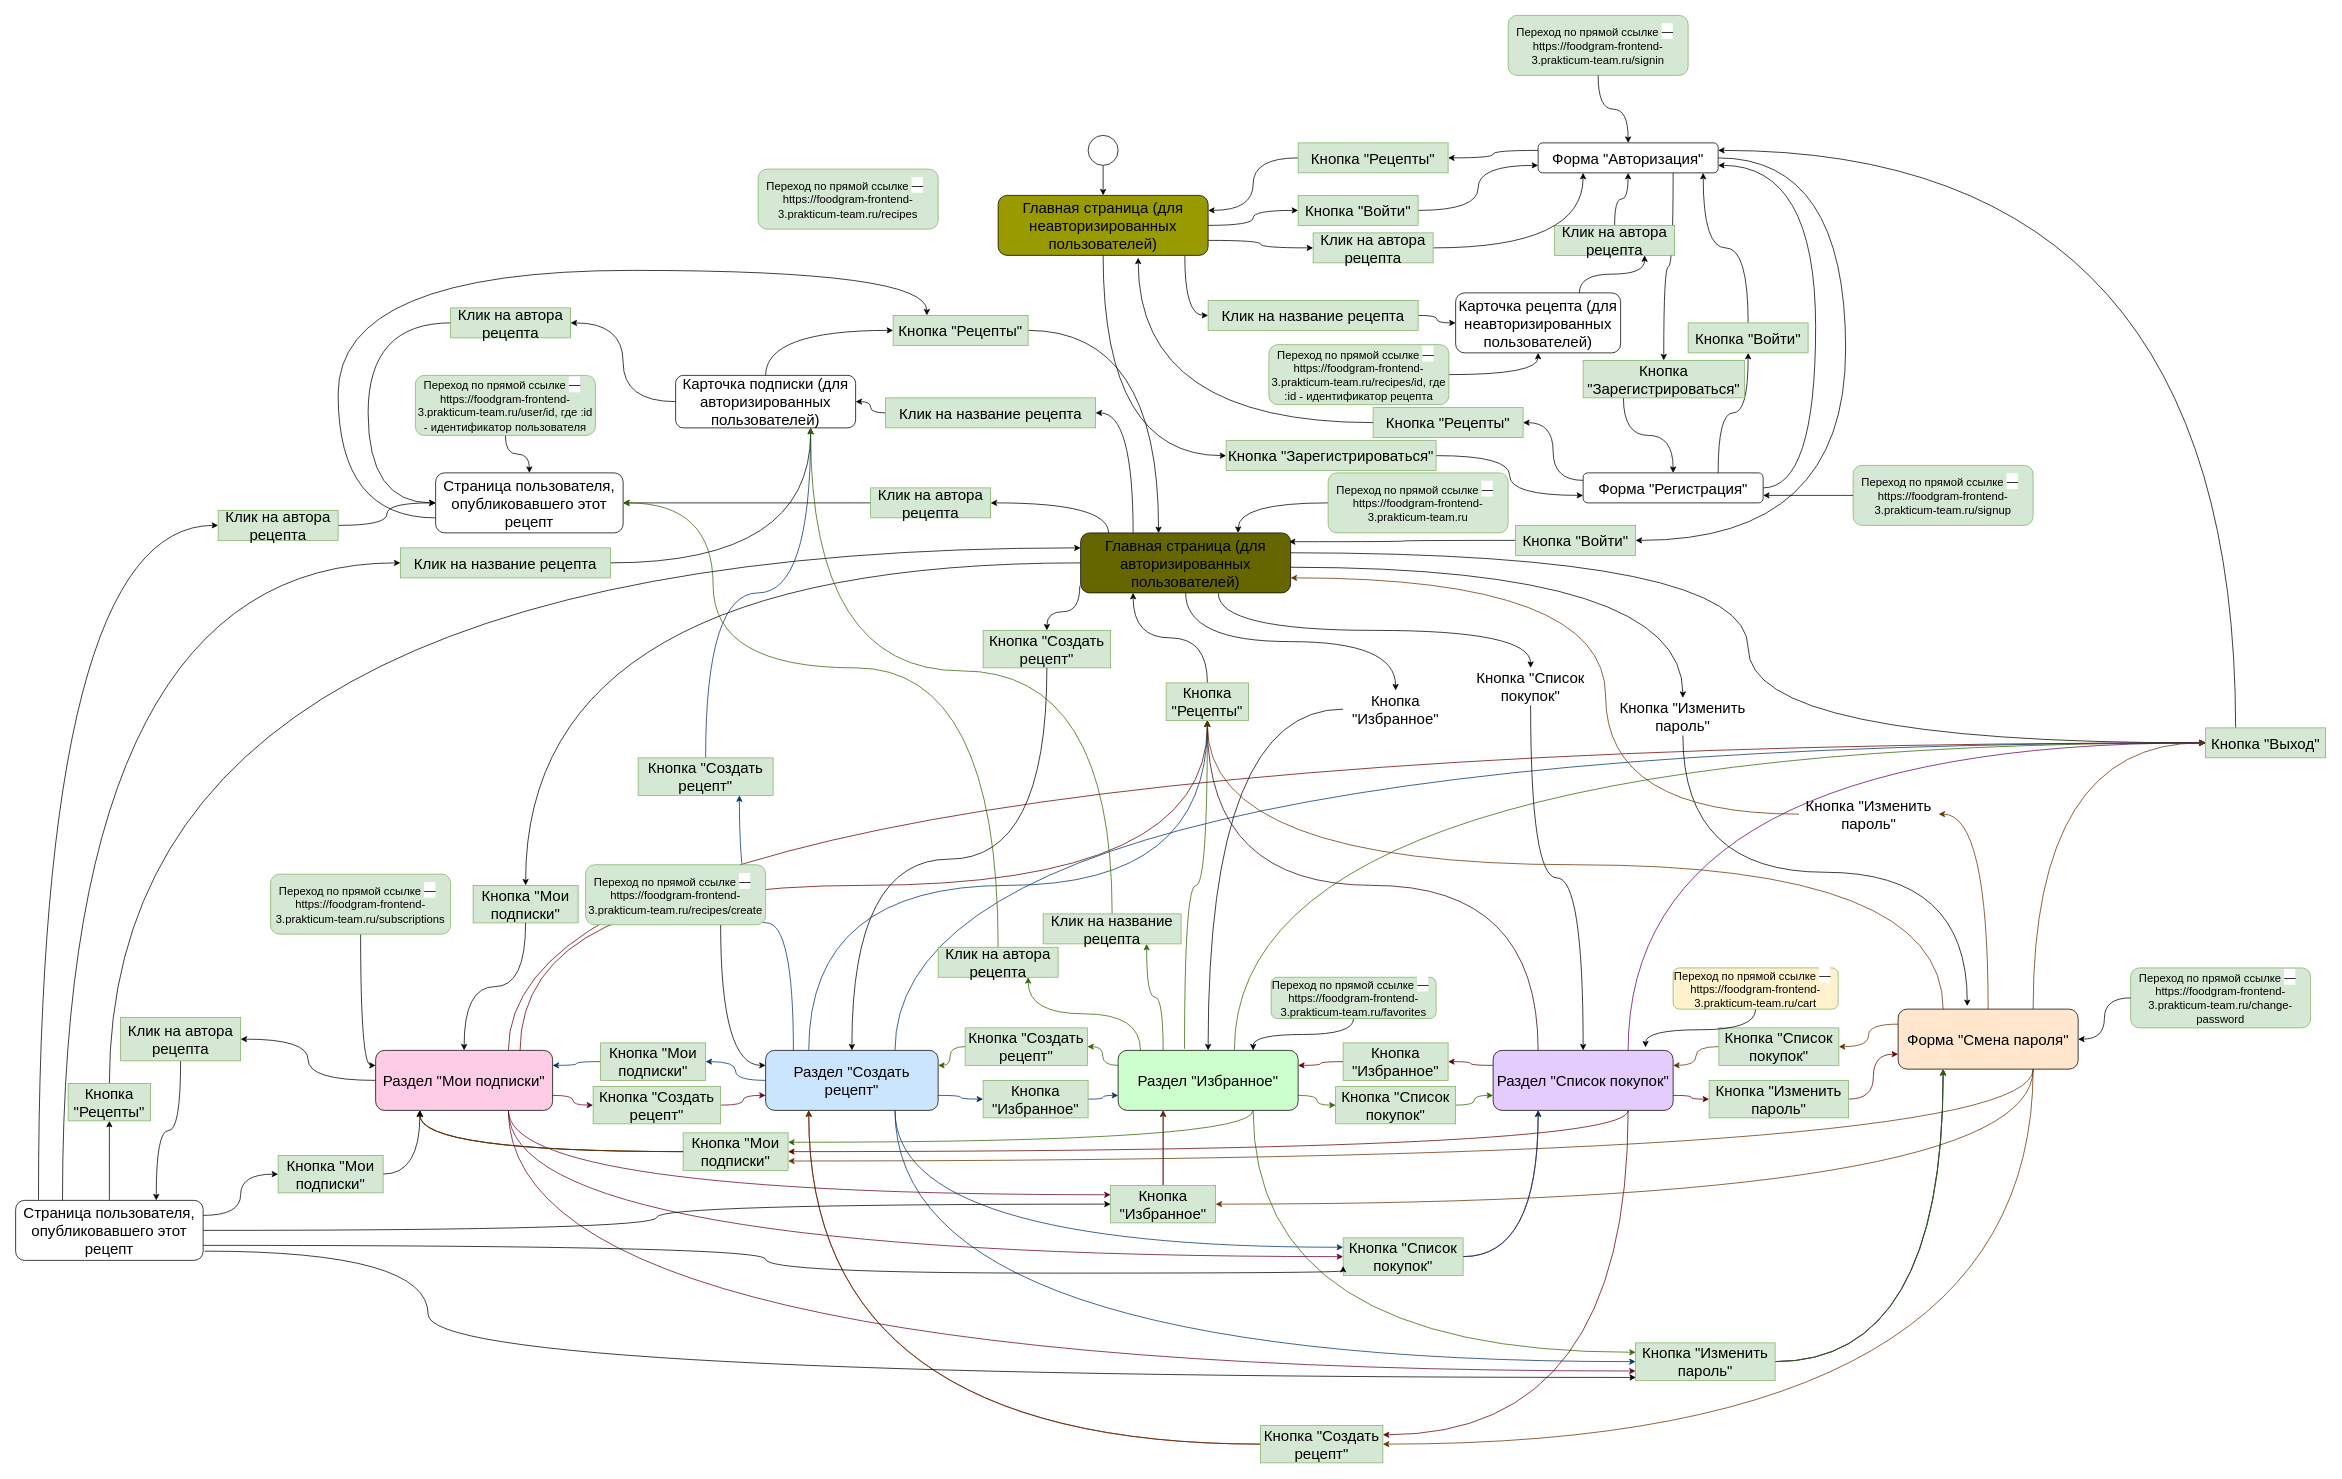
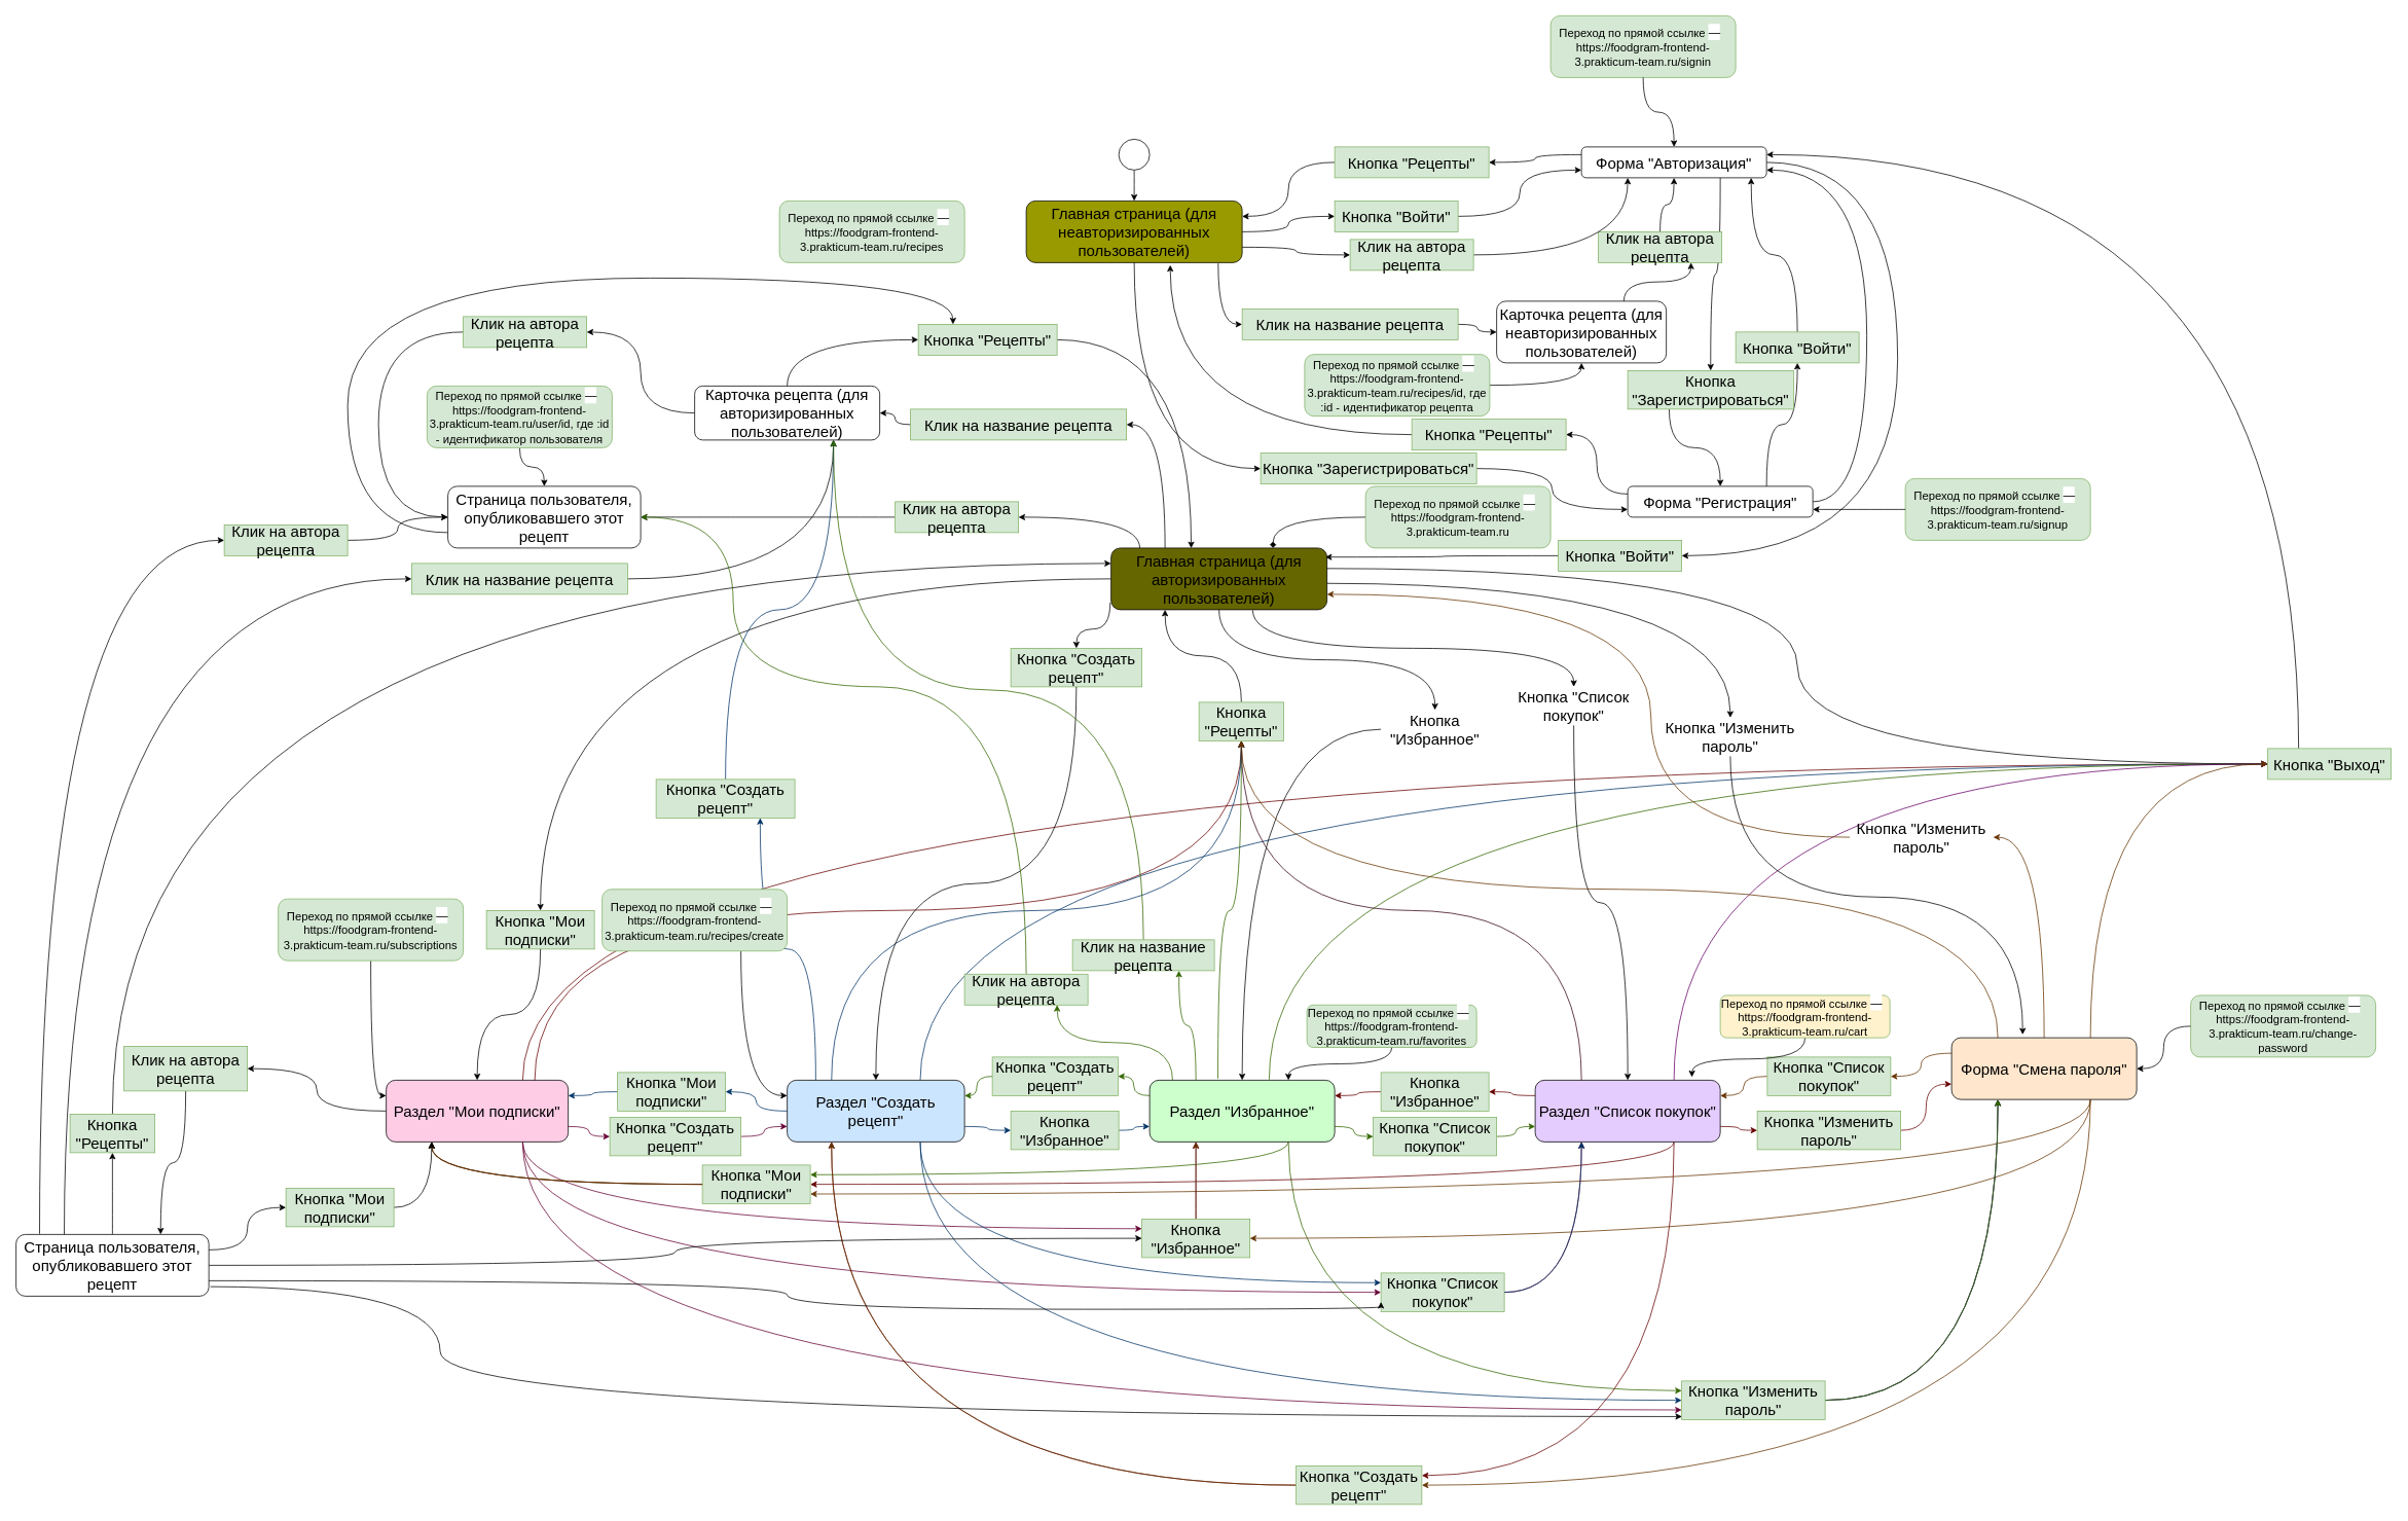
- <mxCell id="8" value="Переход по прямой ссылке&amp;nbsp;&lt;i style=&quot;border-color: var(--border-color); box-sizing: inherit; font-family: &amp;quot;YS Text&amp;quot;, &amp;quot;Helvetica Neue&amp;quot;, Arial, Helvetica, sans-serif; font-size: 15px; background-color: rgb(255, 255, 255);&quot; class=&quot;wiki-italic&quot;&gt;—&lt;/i&gt;&amp;nbsp;&lt;span style=&quot;background-color: initial; font-size: 15px;&quot;&gt;&amp;nbsp;&lt;/span&gt;&lt;br style=&quot;font-size: 15px;&quot;&gt;https://foodgram-frontend-3.prakticum-team.ru/recipes&lt;font face=&quot;YS Text, Helvetica Neue, Arial, Helvetica, sans-serif&quot; style=&quot;font-size: 15px;&quot;&gt;&lt;br&gt;&lt;/font&gt;" style="rounded=1;whiteSpace=wrap;html=1;fontSize=15;align=center;metaEdit=0;fixDash=0;snapToPoint=0;enumerate=0;comic=0;backgroundOutline=0;fillColor=#d5e8d4;strokeColor=#82b366;" vertex="1" parent="1"><mxGeometry x="1010" y="225" width="240" height="80" as="geometry" /></mxCell>
+ <mxCell id="8" value="Переход по прямой ссылке&amp;nbsp;&lt;i style=&quot;border-color: var(--border-color); box-sizing: inherit; font-family: &amp;quot;YS Text&amp;quot;, &amp;quot;Helvetica Neue&amp;quot;, Arial, Helvetica, sans-serif; font-size: 15px; background-color: rgb(255, 255, 255);&quot; class=&quot;wiki-italic&quot;&gt;—&lt;/i&gt;&amp;nbsp;&lt;span style=&quot;background-color: initial; font-size: 15px;&quot;&gt;&amp;nbsp;&lt;/span&gt;&lt;br style=&quot;font-size: 15px;&quot;&gt;https://foodgram-frontend-3.prakticum-team.ru/recipes&lt;font face=&quot;YS Text, Helvetica Neue, Arial, Helvetica, sans-serif&quot; style=&quot;font-size: 15px;&quot;&gt;&lt;br&gt;&lt;/font&gt;" style="rounded=1;whiteSpace=wrap;html=1;fontSize=15;align=center;metaEdit=0;fixDash=0;snapToPoint=0;enumerate=0;comic=0;backgroundOutline=0;fillColor=#d5e8d4;strokeColor=#82b366;" vertex="1" parent="1"><mxGeometry x="1010" y="260" width="240" height="80" as="geometry" /></mxCell>
- <mxCell id="143" value="Карточка подписки&amp;nbsp;(для авторизированных пользователей)" style="rounded=1;whiteSpace=wrap;html=1;fontSize=20;" vertex="1" parent="1"><mxGeometry x="900" y="500" width="240" height="70" as="geometry" /></mxCell>
+ <mxCell id="143" value="Карточка рецепта&amp;nbsp;(для авторизированных пользователей)" style="rounded=1;whiteSpace=wrap;html=1;fontSize=20;" vertex="1" parent="1"><mxGeometry x="900" y="500" width="240" height="70" as="geometry" /></mxCell>
- <mxCell id="180" style="edgeStyle=orthogonalEdgeStyle;rounded=0;orthogonalLoop=1;jettySize=auto;html=1;entryX=0.75;entryY=0;entryDx=0;entryDy=0;curved=1;exitX=0;exitY=0.5;exitDx=0;exitDy=0;" edge="1" parent="1" source="181" target="37"><mxGeometry relative="1" as="geometry"><mxPoint x="1970" y="660" as="targetPoint" /></mxGeometry></mxCell>
+ <mxCell id="180" style="edgeStyle=orthogonalEdgeStyle;rounded=0;orthogonalLoop=1;jettySize=auto;html=1;entryX=0.75;entryY=0;entryDx=0;entryDy=0;curved=1;exitX=0;exitY=0.5;exitDx=0;exitDy=0;endArrow=diamond;" edge="1" parent="1" source="181" target="37"><mxGeometry relative="1" as="geometry"><mxPoint x="1970" y="660" as="targetPoint" /></mxGeometry></mxCell>
